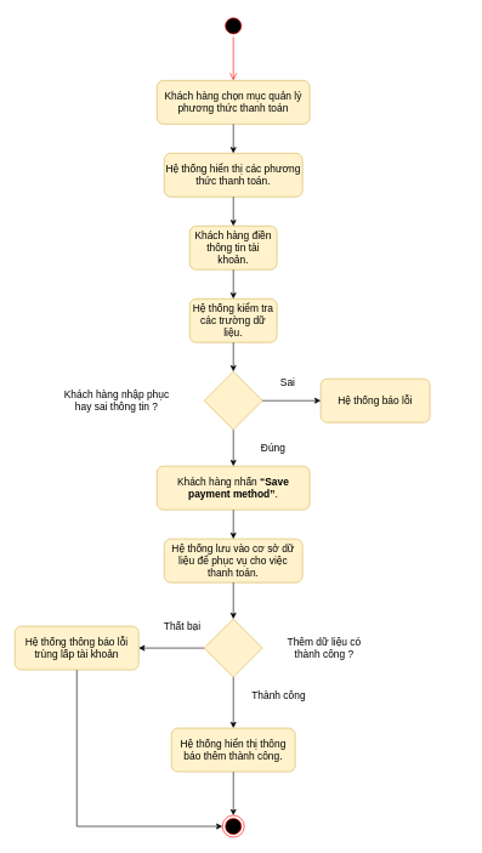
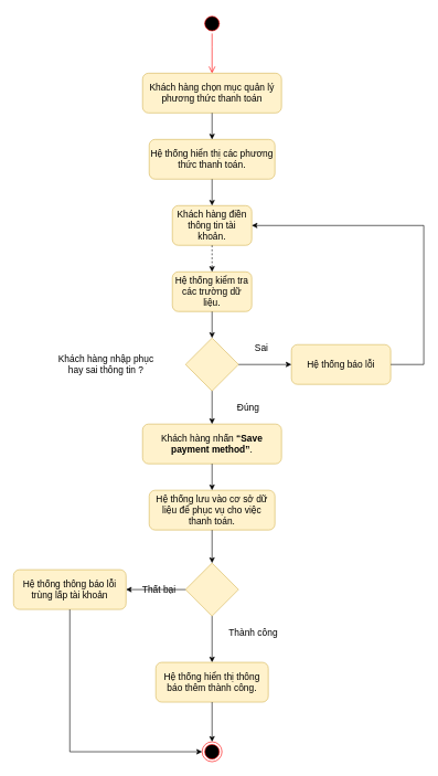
+ <mxCell id="31" value="" style="endArrow=classic;html=1;rounded=0;fontSize=14;exitX=1;exitY=0.5;exitDx=0;exitDy=0;entryX=1;entryY=0.5;entryDx=0;entryDy=0;" edge="1" parent="1" source="26" target="6"><mxGeometry width="50" height="50" relative="1" as="geometry"><mxPoint x="660" y="510" as="sourcePoint" /><mxPoint x="710" y="460" as="targetPoint" /><Array as="points"><mxPoint x="640" y="550" /><mxPoint x="640" y="340" /></Array></mxGeometry></mxCell>
- <mxCell id="27" value="" style="endArrow=classic;html=1;rounded=0;fontSize=14;exitX=0.5;exitY=1;exitDx=0;exitDy=0;entryX=0.5;entryY=0;entryDx=0;entryDy=0;" edge="1" parent="1" source="6" target="24"><mxGeometry width="50" height="50" relative="1" as="geometry"><mxPoint x="190" y="450" as="sourcePoint" /><mxPoint x="240" y="400" as="targetPoint" /></mxGeometry></mxCell>
+ <mxCell id="27" value="" style="endArrow=classic;html=1;rounded=0;fontSize=14;exitX=0.5;exitY=1;exitDx=0;exitDy=0;entryX=0.5;entryY=0;entryDx=0;entryDy=0;dashed=1;" edge="1" parent="1" source="6" target="24"><mxGeometry width="50" height="50" relative="1" as="geometry"><mxPoint x="190" y="450" as="sourcePoint" /><mxPoint x="240" y="400" as="targetPoint" /></mxGeometry></mxCell>
- <mxCell id="19" value="Thất bại" style="text;html=1;strokeColor=none;fillColor=none;align=center;verticalAlign=middle;whiteSpace=wrap;rounded=0;fontSize=14;" parent="1" vertex="1"><mxGeometry x="220" y="845" width="60" height="30" as="geometry" /></mxCell>
+ <mxCell id="19" value="Thất bại" style="text;html=1;strokeColor=none;fillColor=none;align=center;verticalAlign=middle;whiteSpace=wrap;rounded=0;fontSize=14;" parent="1" vertex="1"><mxGeometry x="210" y="875" width="60" height="30" as="geometry" /></mxCell>
- <mxCell id="18" value="&lt;font style=&quot;font-size: 14px;&quot;&gt;Thêm dữ liệu có thành công ?&lt;/font&gt;" style="text;html=1;strokeColor=none;fillColor=none;align=center;verticalAlign=middle;whiteSpace=wrap;rounded=0;fontSize=14;" parent="1" vertex="1"><mxGeometry x="380" y="875" width="130" height="30" as="geometry" /></mxCell>
